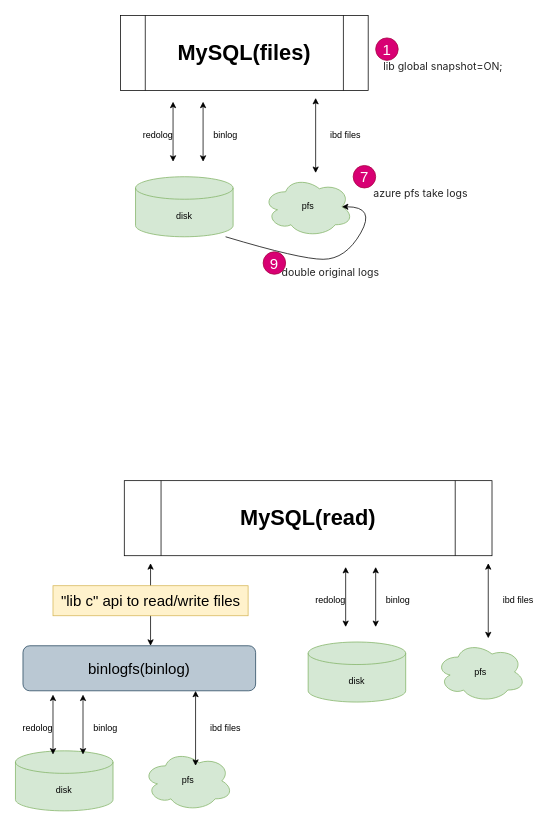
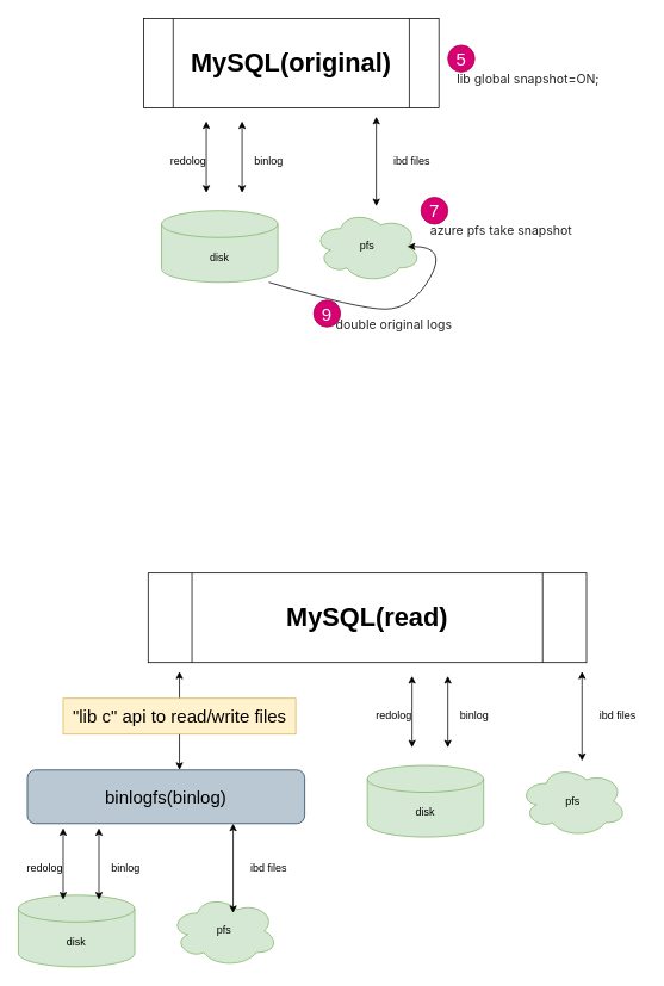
- <mxCell id="12" value="1" style="ellipse;whiteSpace=wrap;html=1;aspect=fixed;fontSize=20;fillColor=#d80073;fontColor=#ffffff;strokeColor=#A50040;" vertex="1" parent="1"><mxGeometry x="500" y="50" width="30" height="30" as="geometry" /></mxCell>
+ <mxCell id="12" value="5" style="ellipse;whiteSpace=wrap;html=1;aspect=fixed;fontSize=20;fillColor=#d80073;fontColor=#ffffff;strokeColor=#A50040;" vertex="1" parent="1"><mxGeometry x="500" y="50" width="30" height="30" as="geometry" /></mxCell>
- <mxCell id="3" value="&lt;b style=&quot;line-height: 1.6;&quot;&gt;&lt;font style=&quot;font-size: 29px;&quot;&gt;MySQL(files)&lt;/font&gt;&lt;/b&gt;" style="shape=process;whiteSpace=wrap;html=1;backgroundOutline=1;" vertex="1" parent="1"><mxGeometry x="160" y="20" width="330" height="100" as="geometry" /></mxCell>
+ <mxCell id="3" value="&lt;b style=&quot;line-height: 1.6;&quot;&gt;&lt;font style=&quot;font-size: 29px;&quot;&gt;MySQL(original)&lt;/font&gt;&lt;/b&gt;" style="shape=process;whiteSpace=wrap;html=1;backgroundOutline=1;" vertex="1" parent="1"><mxGeometry x="160" y="20" width="330" height="100" as="geometry" /></mxCell>
- <mxCell id="15" value="&lt;div style=&quot;text-align: start;&quot;&gt;&lt;font face=&quot;-apple-system, BlinkMacSystemFont, Segoe UI, system-ui, Apple Color Emoji, Segoe UI Emoji, Segoe UI Web, sans-serif&quot; color=&quot;#242424&quot;&gt;&lt;span style=&quot;font-size: 14px; background-color: rgb(255, 255, 255);&quot;&gt;azure pfs take logs&lt;/span&gt;&lt;/font&gt;&lt;/div&gt;" style="text;html=1;strokeColor=none;fillColor=none;align=center;verticalAlign=middle;whiteSpace=wrap;rounded=0;fontSize=20;" vertex="1" parent="1"><mxGeometry x="470" y="240" width="180" height="30" as="geometry" /></mxCell>
+ <mxCell id="15" value="&lt;div style=&quot;text-align: start;&quot;&gt;&lt;font face=&quot;-apple-system, BlinkMacSystemFont, Segoe UI, system-ui, Apple Color Emoji, Segoe UI Emoji, Segoe UI Web, sans-serif&quot; color=&quot;#242424&quot;&gt;&lt;span style=&quot;font-size: 14px; background-color: rgb(255, 255, 255);&quot;&gt;azure pfs take snapshot&lt;/span&gt;&lt;/font&gt;&lt;/div&gt;" style="text;html=1;strokeColor=none;fillColor=none;align=center;verticalAlign=middle;whiteSpace=wrap;rounded=0;fontSize=20;" vertex="1" parent="1"><mxGeometry x="470" y="240" width="180" height="30" as="geometry" /></mxCell>
